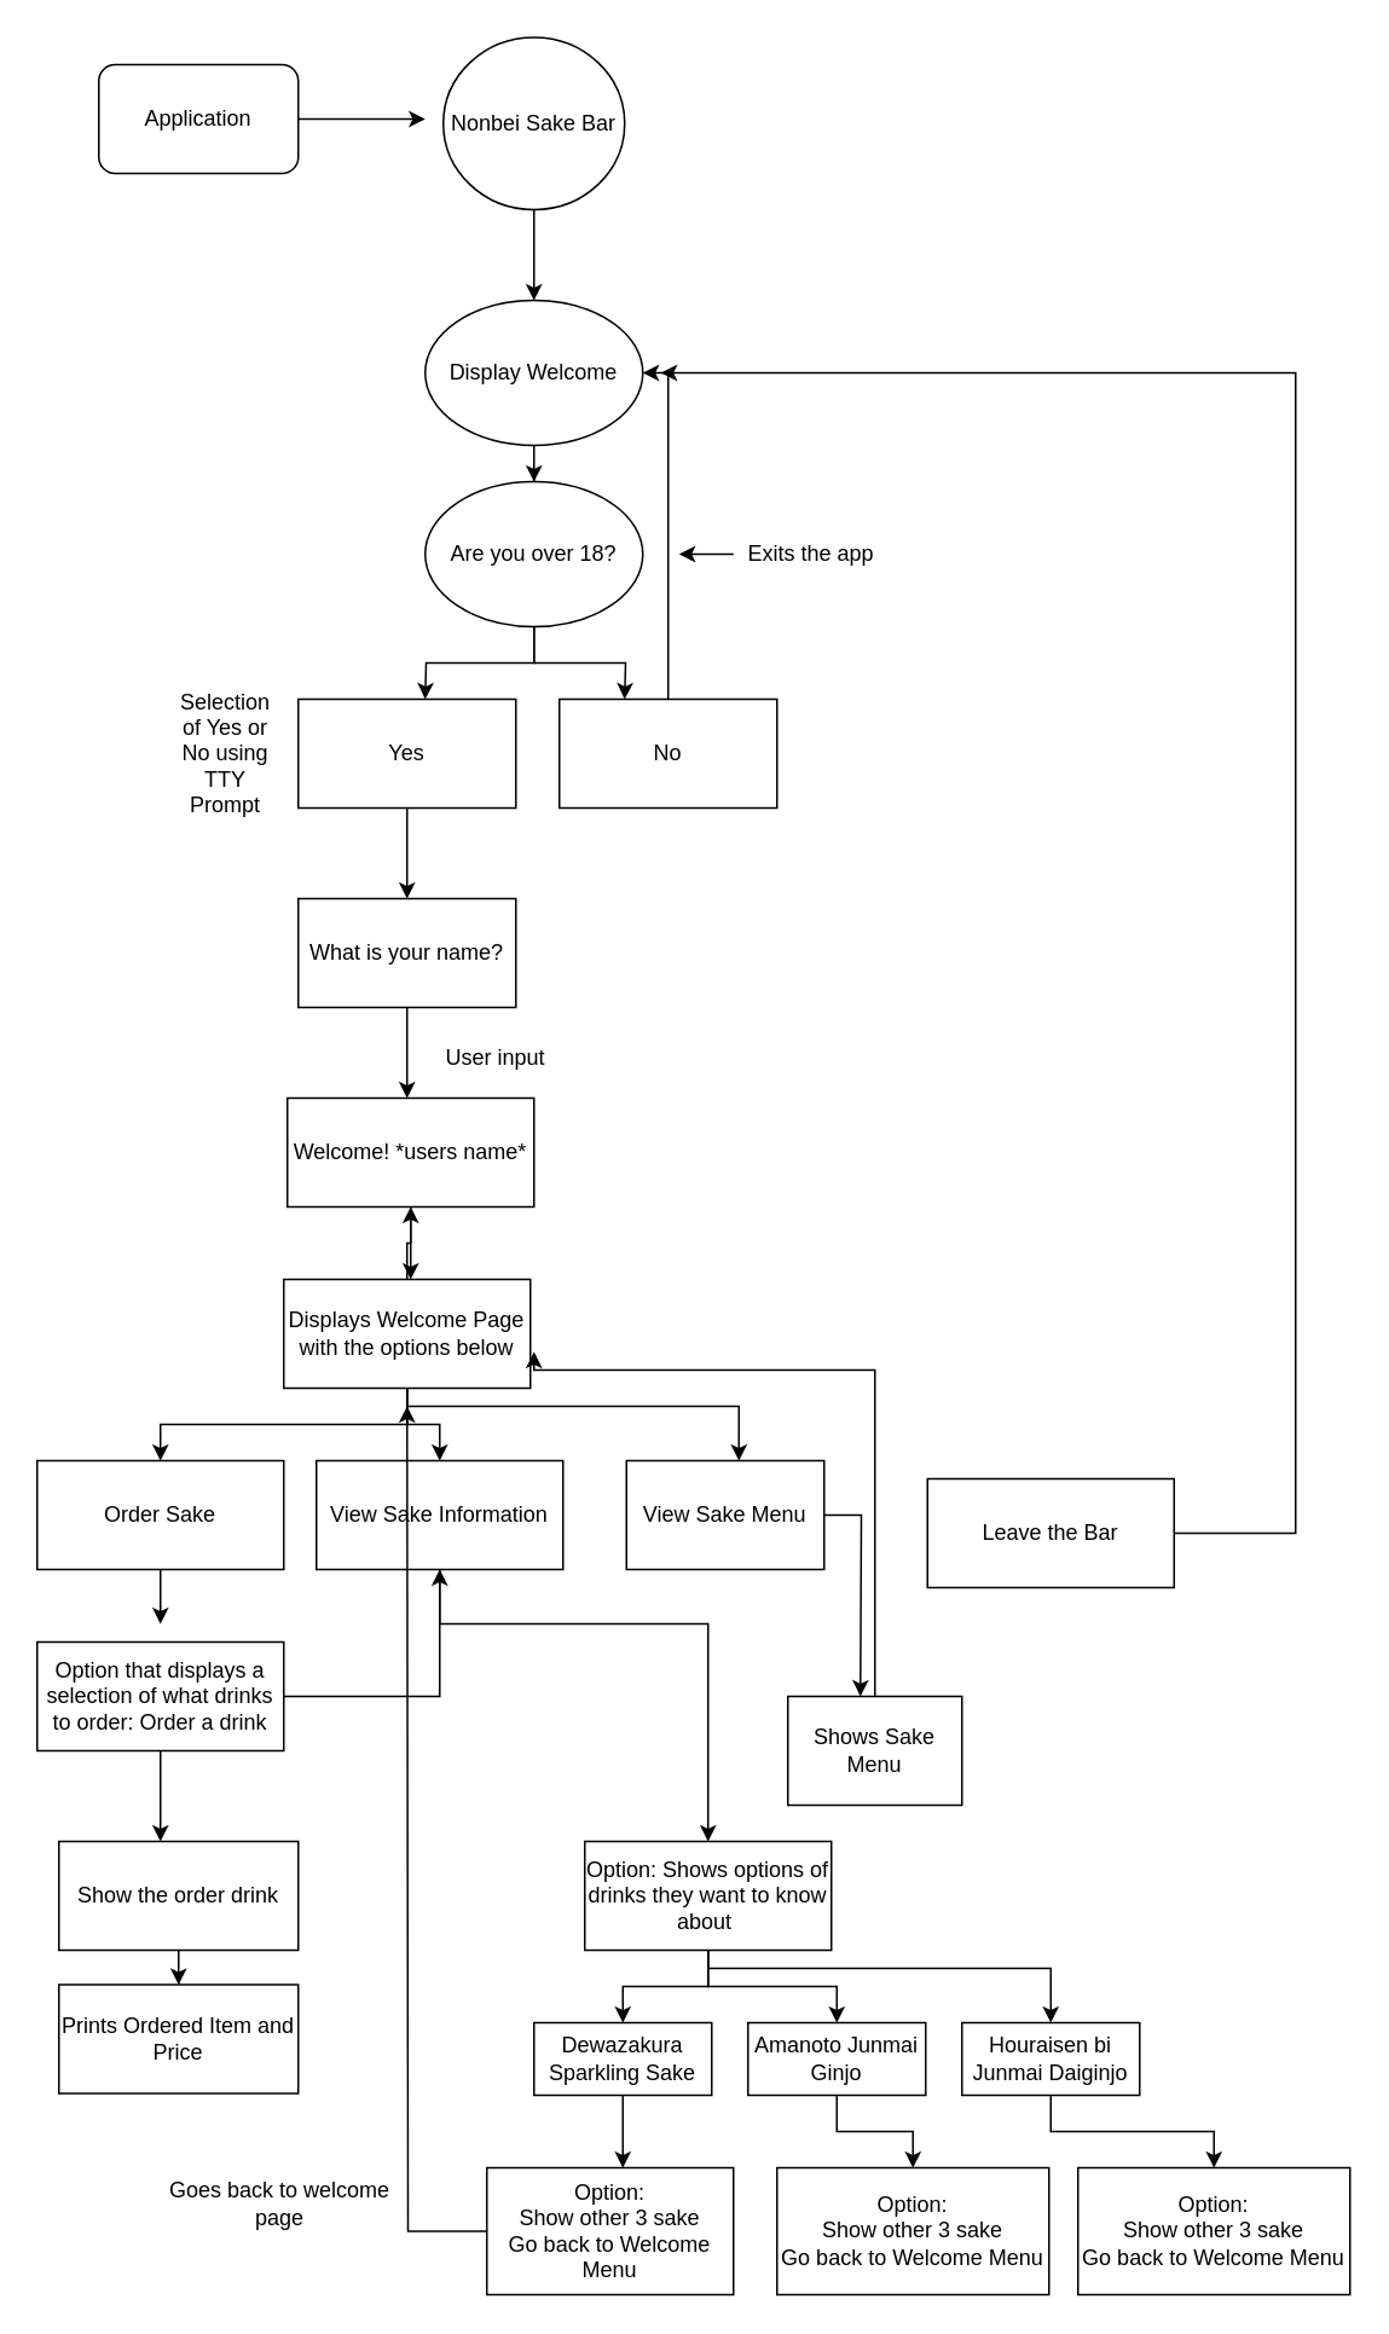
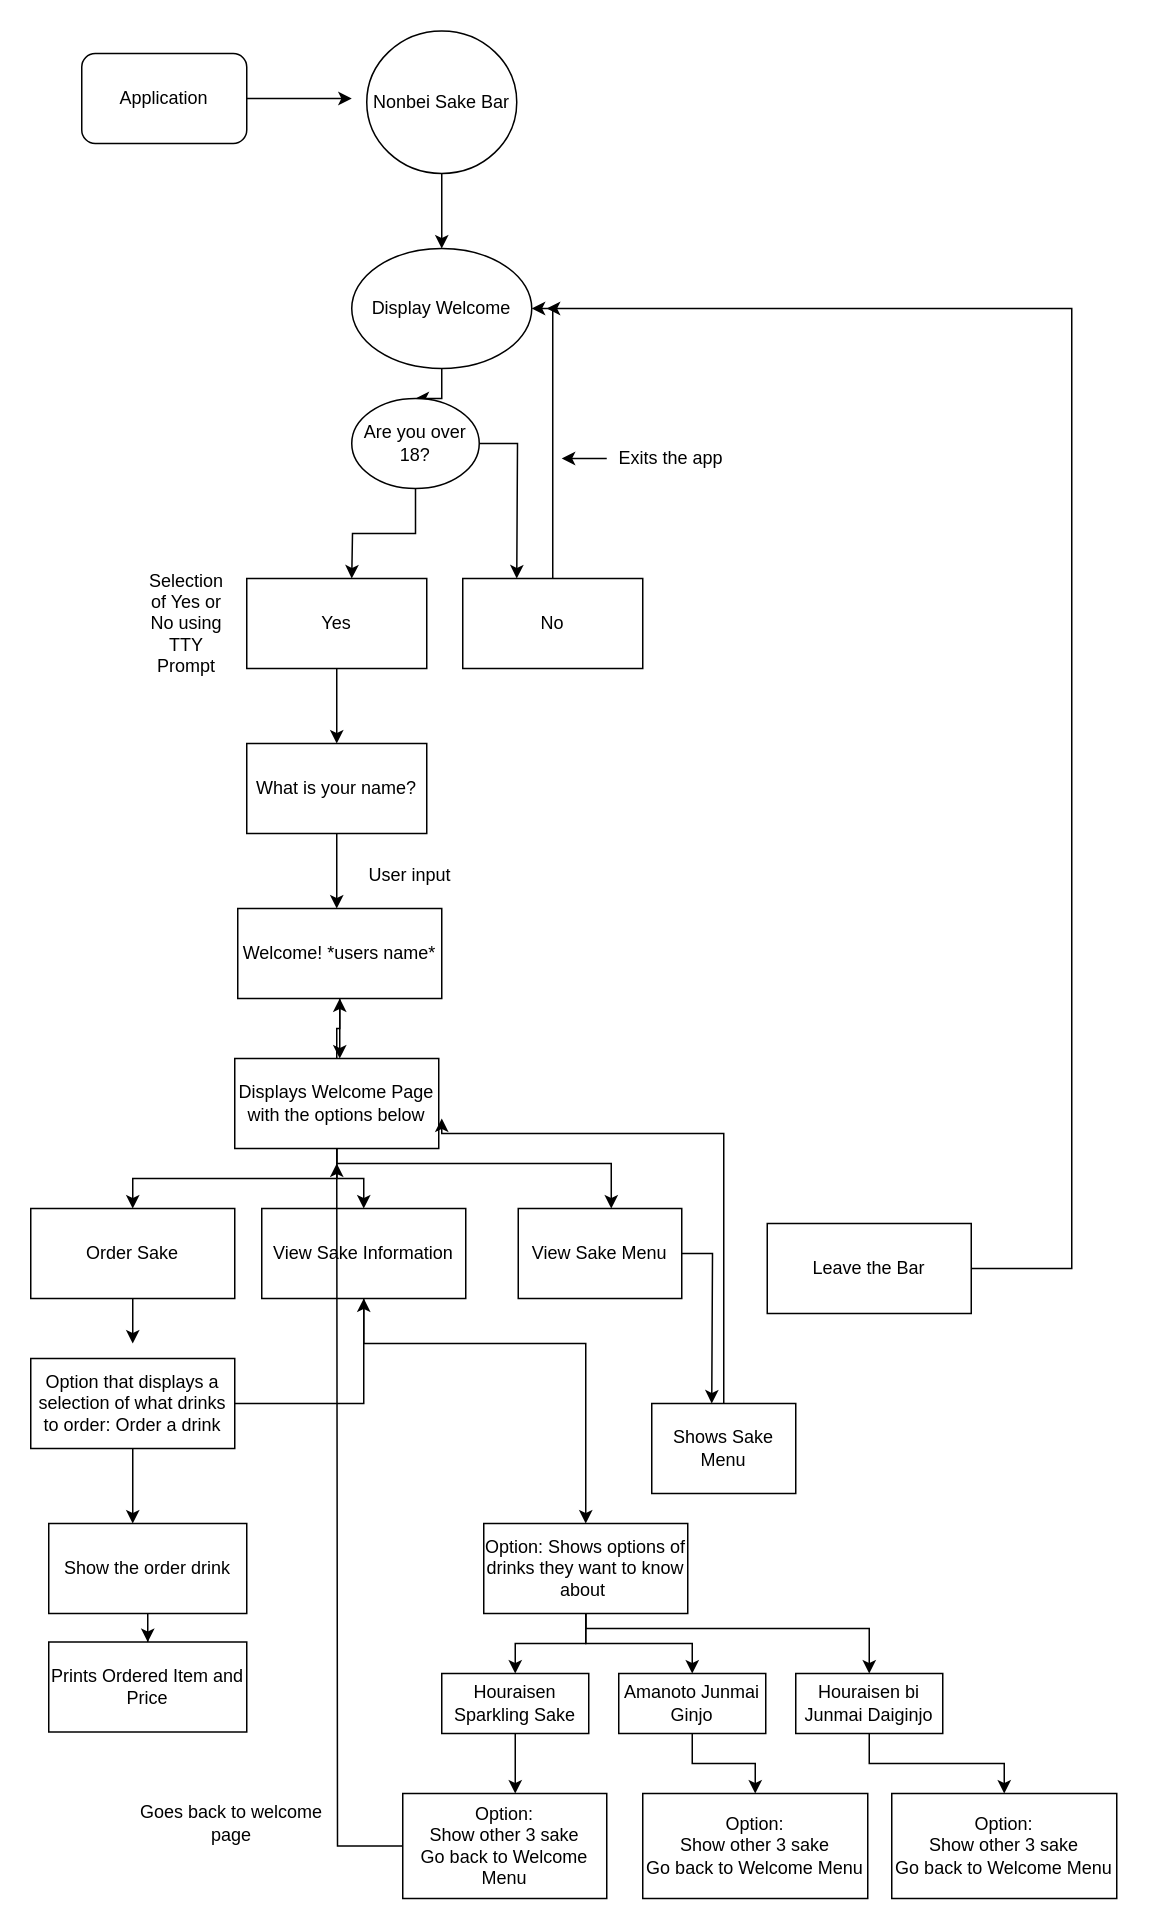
- <mxCell id="10" value="Are you over 18?" style="ellipse;whiteSpace=wrap;html=1;" parent="1" vertex="1"><mxGeometry x="234" y="265" width="120" height="80" as="geometry" /></mxCell>
+ <mxCell id="10" value="Are you over 18?" style="ellipse;whiteSpace=wrap;html=1;" parent="1" vertex="1"><mxGeometry x="234" y="265" width="85" height="60" as="geometry" /></mxCell>
- <mxCell id="44" value="Dewazakura Sparkling Sake" style="rounded=0;whiteSpace=wrap;html=1;" parent="1" vertex="1"><mxGeometry x="294" y="1115" width="98" height="40" as="geometry" /></mxCell>
+ <mxCell id="44" value="Houraisen Sparkling Sake" style="rounded=0;whiteSpace=wrap;html=1;" parent="1" vertex="1"><mxGeometry x="294" y="1115" width="98" height="40" as="geometry" /></mxCell>
